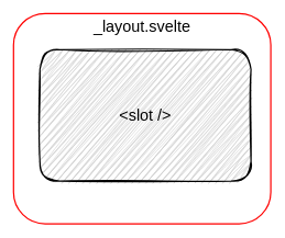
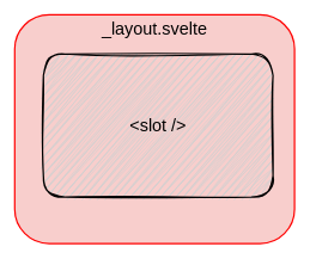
- <mxCell id="2" value="_layout.svelte" style="rounded=1;whiteSpace=wrap;html=1;strokeColor=#ff0000;strokeWidth=2;fillColor=#FFFFFF;verticalAlign=top;fontSize=24;fillStyle=auto;" vertex="1" parent="1"><mxGeometry x="20" y="20" width="390" height="320" as="geometry" /></mxCell>
+ <mxCell id="2" value="_layout.svelte" style="rounded=1;whiteSpace=wrap;html=1;strokeColor=#ff0000;strokeWidth=2;fillColor=#f8cecc;verticalAlign=top;fontSize=24;fillStyle=auto;" vertex="1" parent="1"><mxGeometry x="20" y="20" width="390" height="320" as="geometry" /></mxCell>
